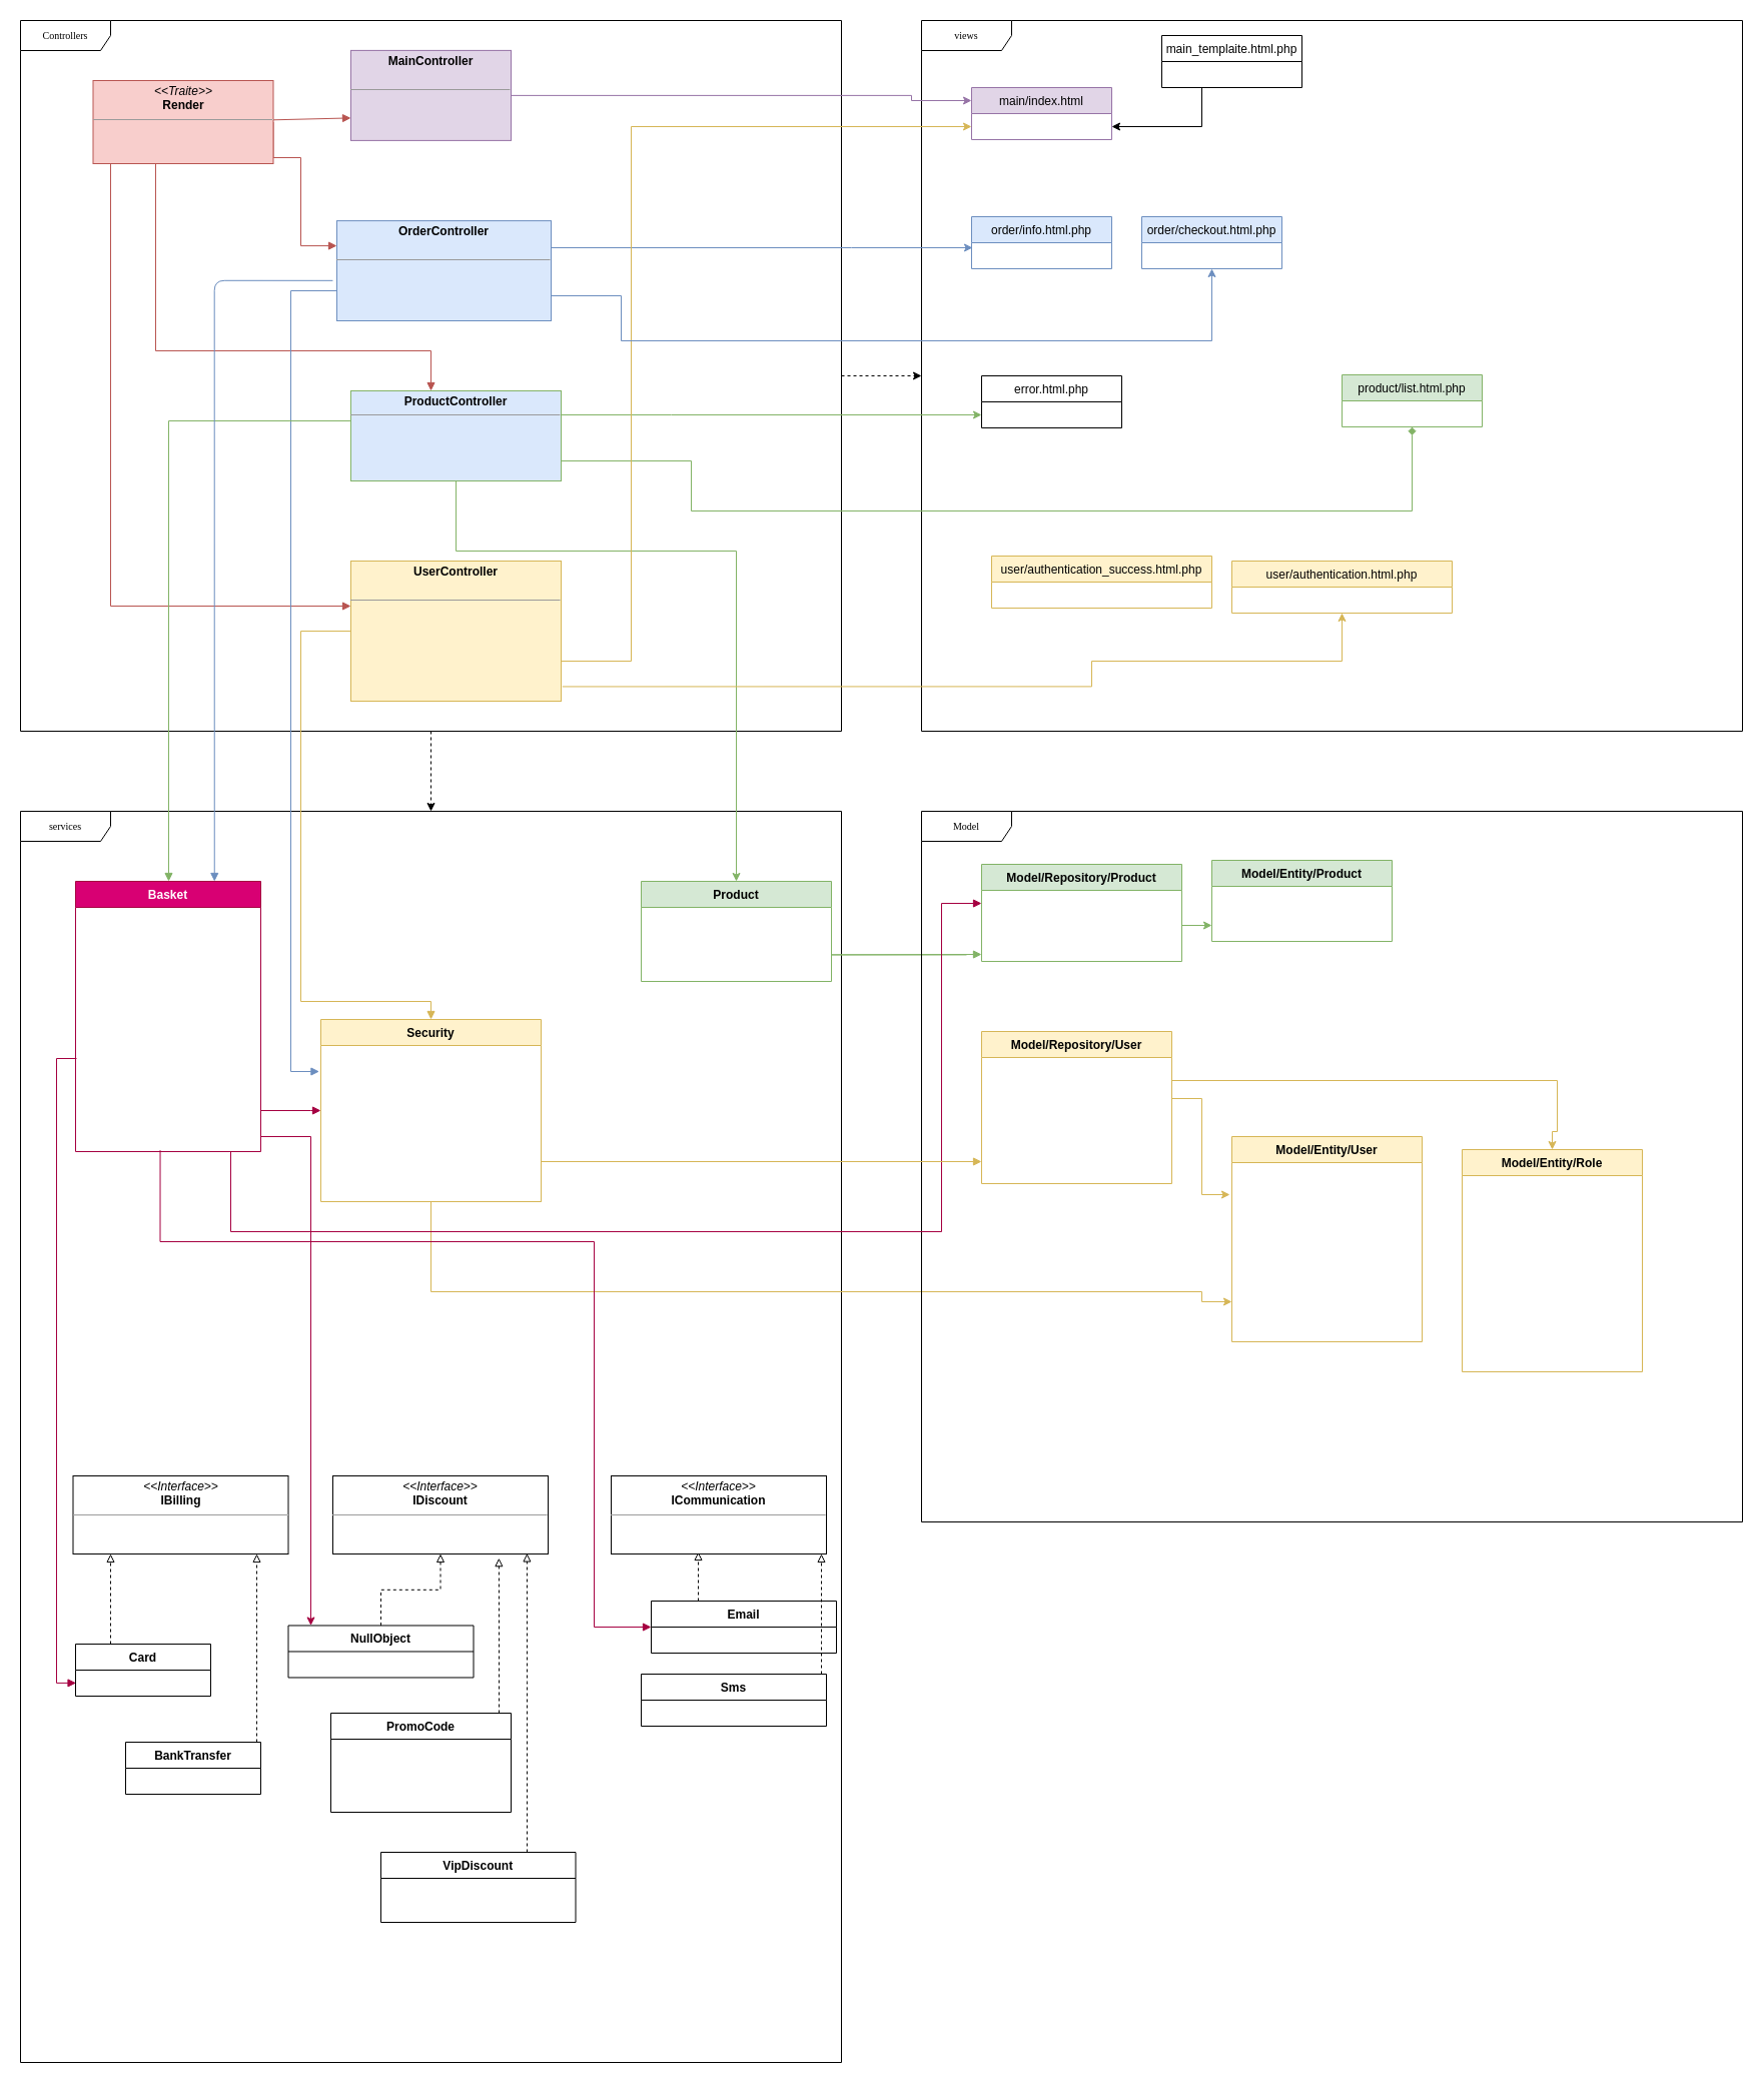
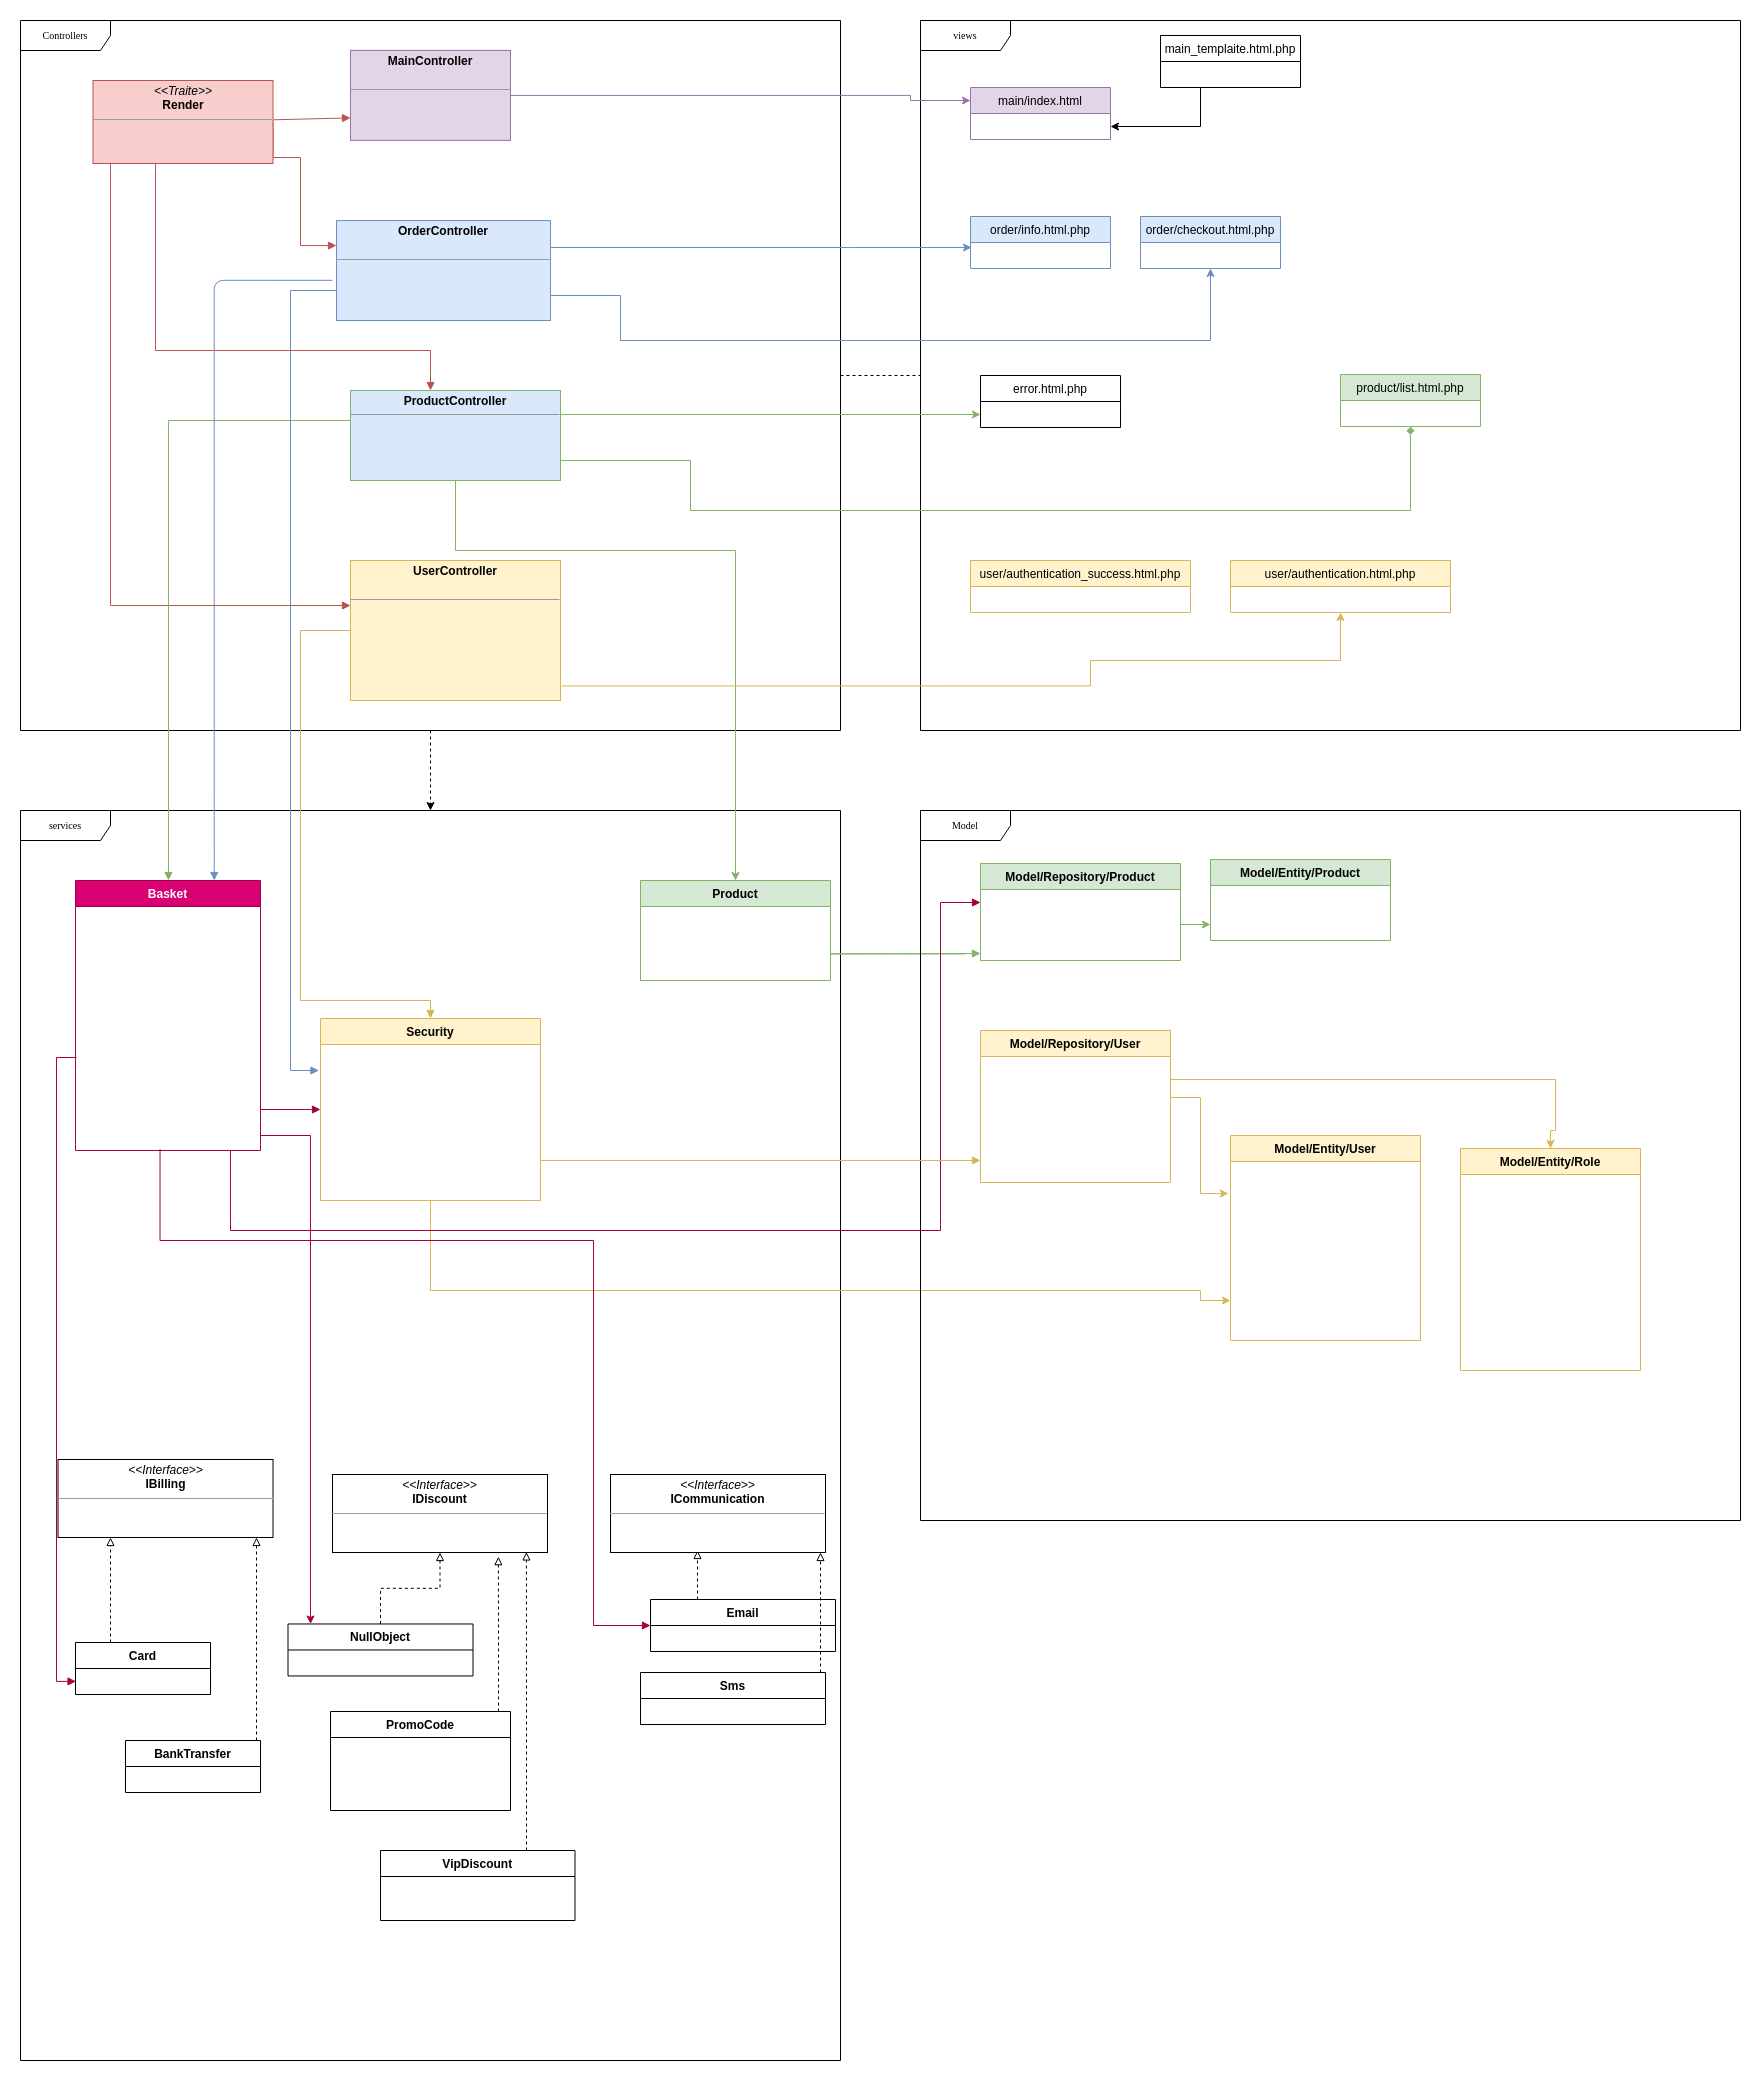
- <mxCell id="22" style="edgeStyle=orthogonalEdgeStyle;rounded=0;orthogonalLoop=1;jettySize=auto;html=1;entryX=0;entryY=0.75;entryDx=0;entryDy=0;fillColor=#fff2cc;strokeColor=#d6b656;" parent="1" source="23" target="24" edge="1"><mxGeometry relative="1" as="geometry"><Array as="points"><mxPoint x="630" y="660" /><mxPoint x="630" y="126" /></Array><mxPoint x="1030" y="140" as="targetPoint" /></mxGeometry></mxCell>
- <mxCell id="2" value="" style="edgeStyle=orthogonalEdgeStyle;rounded=0;orthogonalLoop=1;jettySize=auto;html=1;dashed=1;" parent="1" source="4" target="6" edge="1"><mxGeometry relative="1" as="geometry" /></mxCell>
+ <mxCell id="2" value="" style="edgeStyle=orthogonalEdgeStyle;rounded=0;orthogonalLoop=1;jettySize=auto;html=1;dashed=1;endArrow=none;" parent="1" source="4" target="6" edge="1"><mxGeometry relative="1" as="geometry" /></mxCell>
- <mxCell id="35" value="user/authentication_success.html.php" style="swimlane;fontStyle=0;childLayout=stackLayout;horizontal=1;startSize=26;fillColor=#fff2cc;horizontalStack=0;resizeParent=1;resizeParentMax=0;resizeLast=0;collapsible=1;marginBottom=0;strokeColor=#d6b656;" parent="1" vertex="1"><mxGeometry x="990" y="555" width="220" height="52" as="geometry" /></mxCell>
+ <mxCell id="35" value="user/authentication_success.html.php" style="swimlane;fontStyle=0;childLayout=stackLayout;horizontal=1;startSize=26;fillColor=#fff2cc;horizontalStack=0;resizeParent=1;resizeParentMax=0;resizeLast=0;collapsible=1;marginBottom=0;strokeColor=#d6b656;" parent="1" vertex="1"><mxGeometry x="970" y="560" width="220" height="52" as="geometry" /></mxCell>
- <mxCell id="72" value="&lt;p style=&quot;margin: 0px ; margin-top: 4px ; text-align: center&quot;&gt;&lt;i&gt;&amp;lt;&amp;lt;Interface&amp;gt;&amp;gt;&lt;/i&gt;&lt;br&gt;&lt;b&gt;IBilling&lt;/b&gt;&lt;br&gt;&lt;/p&gt;&lt;hr size=&quot;1&quot;&gt;&lt;p&gt;&lt;br&gt;&lt;/p&gt;" style="verticalAlign=top;align=left;overflow=fill;fontSize=12;fontFamily=Helvetica;html=1;" parent="1" vertex="1"><mxGeometry x="72.5" y="1474" width="215" height="78" as="geometry" /></mxCell>
+ <mxCell id="72" value="&lt;p style=&quot;margin: 0px ; margin-top: 4px ; text-align: center&quot;&gt;&lt;i&gt;&amp;lt;&amp;lt;Interface&amp;gt;&amp;gt;&lt;/i&gt;&lt;br&gt;&lt;b&gt;IBilling&lt;/b&gt;&lt;br&gt;&lt;/p&gt;&lt;hr size=&quot;1&quot;&gt;&lt;p&gt;&lt;br&gt;&lt;/p&gt;" style="verticalAlign=top;align=left;overflow=fill;fontSize=12;fontFamily=Helvetica;html=1;" parent="1" vertex="1"><mxGeometry x="57.5" y="1459" width="215" height="78" as="geometry" /></mxCell>
